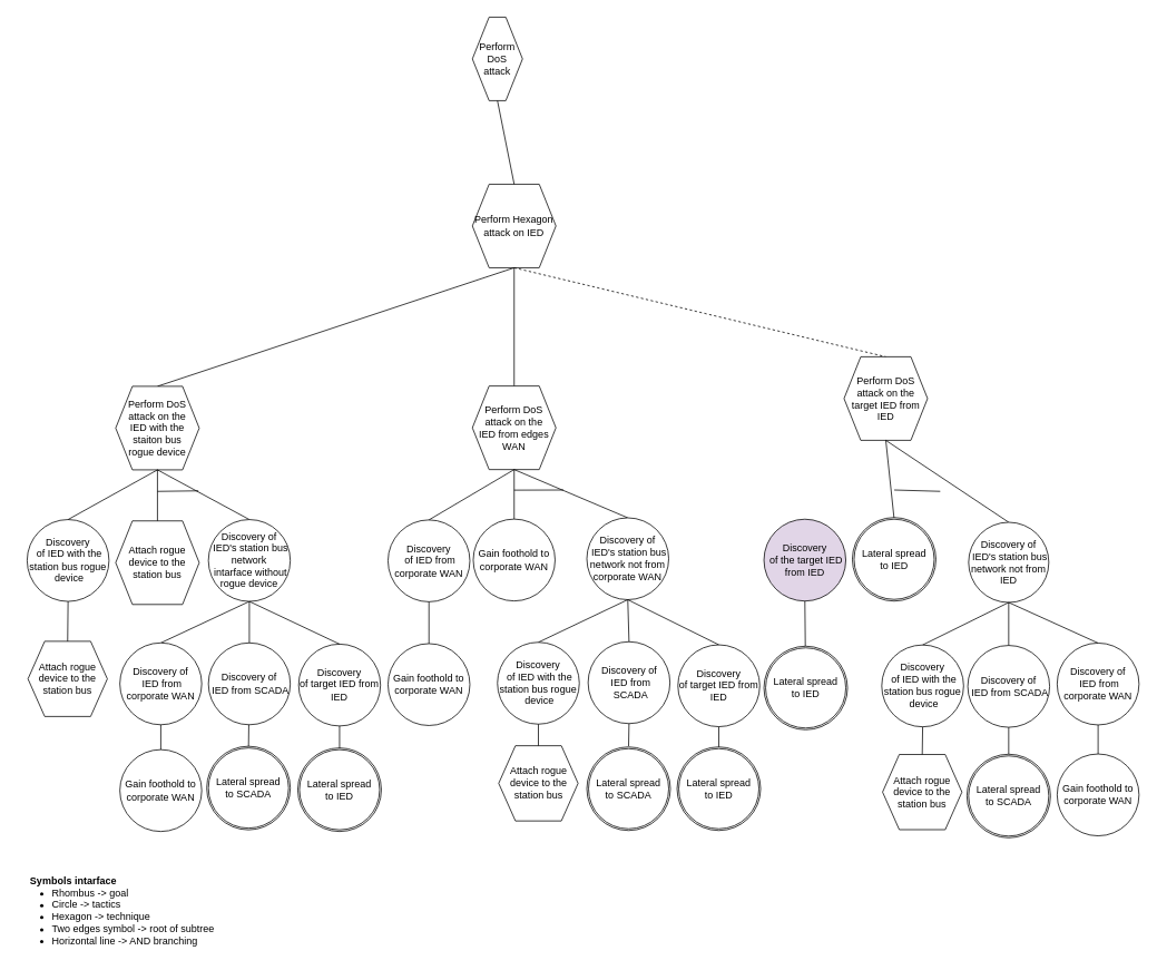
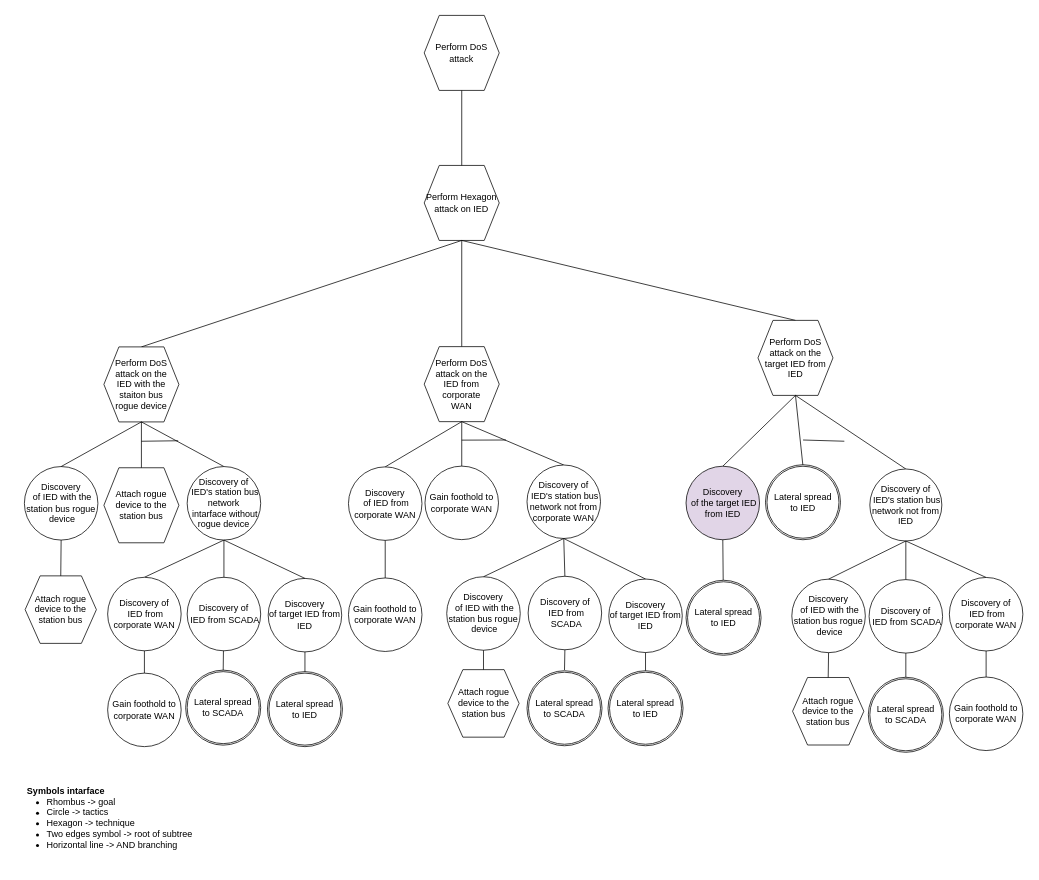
- <mxCell id="2" value="Perform DoS attack" style="shape=hexagon;perimeter=hexagonPerimeter2;whiteSpace=wrap;html=1;fixedSize=1;" parent="1" vertex="1"><mxGeometry x="565" y="20" width="60" height="100" as="geometry" /></mxCell>
+ <mxCell id="2" value="Perform DoS attack" style="shape=hexagon;perimeter=hexagonPerimeter2;whiteSpace=wrap;html=1;fixedSize=1;" parent="1" vertex="1"><mxGeometry x="565" y="20" width="100" height="100" as="geometry" /></mxCell>
- <mxCell id="19" value="" style="endArrow=none;html=1;rounded=0;entryX=0.5;entryY=0;entryDx=0;entryDy=0;exitX=0.5;exitY=1;exitDx=0;exitDy=0;dashed=1;" parent="1" source="3" target="20" edge="1"><mxGeometry width="50" height="50" relative="1" as="geometry"><mxPoint x="2304" y="480" as="sourcePoint" /><mxPoint x="2689" y="506.5" as="targetPoint" /></mxGeometry></mxCell>
+ <mxCell id="19" value="" style="endArrow=none;html=1;rounded=0;entryX=0.5;entryY=0;entryDx=0;entryDy=0;exitX=0.5;exitY=1;exitDx=0;exitDy=0;" parent="1" source="3" target="20" edge="1"><mxGeometry width="50" height="50" relative="1" as="geometry"><mxPoint x="2304" y="480" as="sourcePoint" /><mxPoint x="2689" y="506.5" as="targetPoint" /></mxGeometry></mxCell>
- <mxCell id="15" value="Perform DoS attack on the&lt;br&gt;IED from edges &lt;br&gt;WAN" style="shape=hexagon;perimeter=hexagonPerimeter2;whiteSpace=wrap;html=1;fixedSize=1;" parent="1" vertex="1"><mxGeometry x="565" y="461.54" width="100" height="100" as="geometry" /></mxCell>
+ <mxCell id="15" value="Perform DoS attack on the&lt;br&gt;IED from corporate &lt;br&gt;WAN" style="shape=hexagon;perimeter=hexagonPerimeter2;whiteSpace=wrap;html=1;fixedSize=1;" parent="1" vertex="1"><mxGeometry x="565" y="461.54" width="100" height="100" as="geometry" /></mxCell>
+ <mxCell id="21" value="" style="endArrow=none;html=1;rounded=0;entryX=0.5;entryY=1;entryDx=0;entryDy=0;exitX=0.5;exitY=0;exitDx=0;exitDy=0;" parent="1" source="22" target="20" edge="1"><mxGeometry width="50" height="50" relative="1" as="geometry"><mxPoint x="948.87" y="594.06" as="sourcePoint" /><mxPoint x="971.87" y="565.03" as="targetPoint" /></mxGeometry></mxCell>
